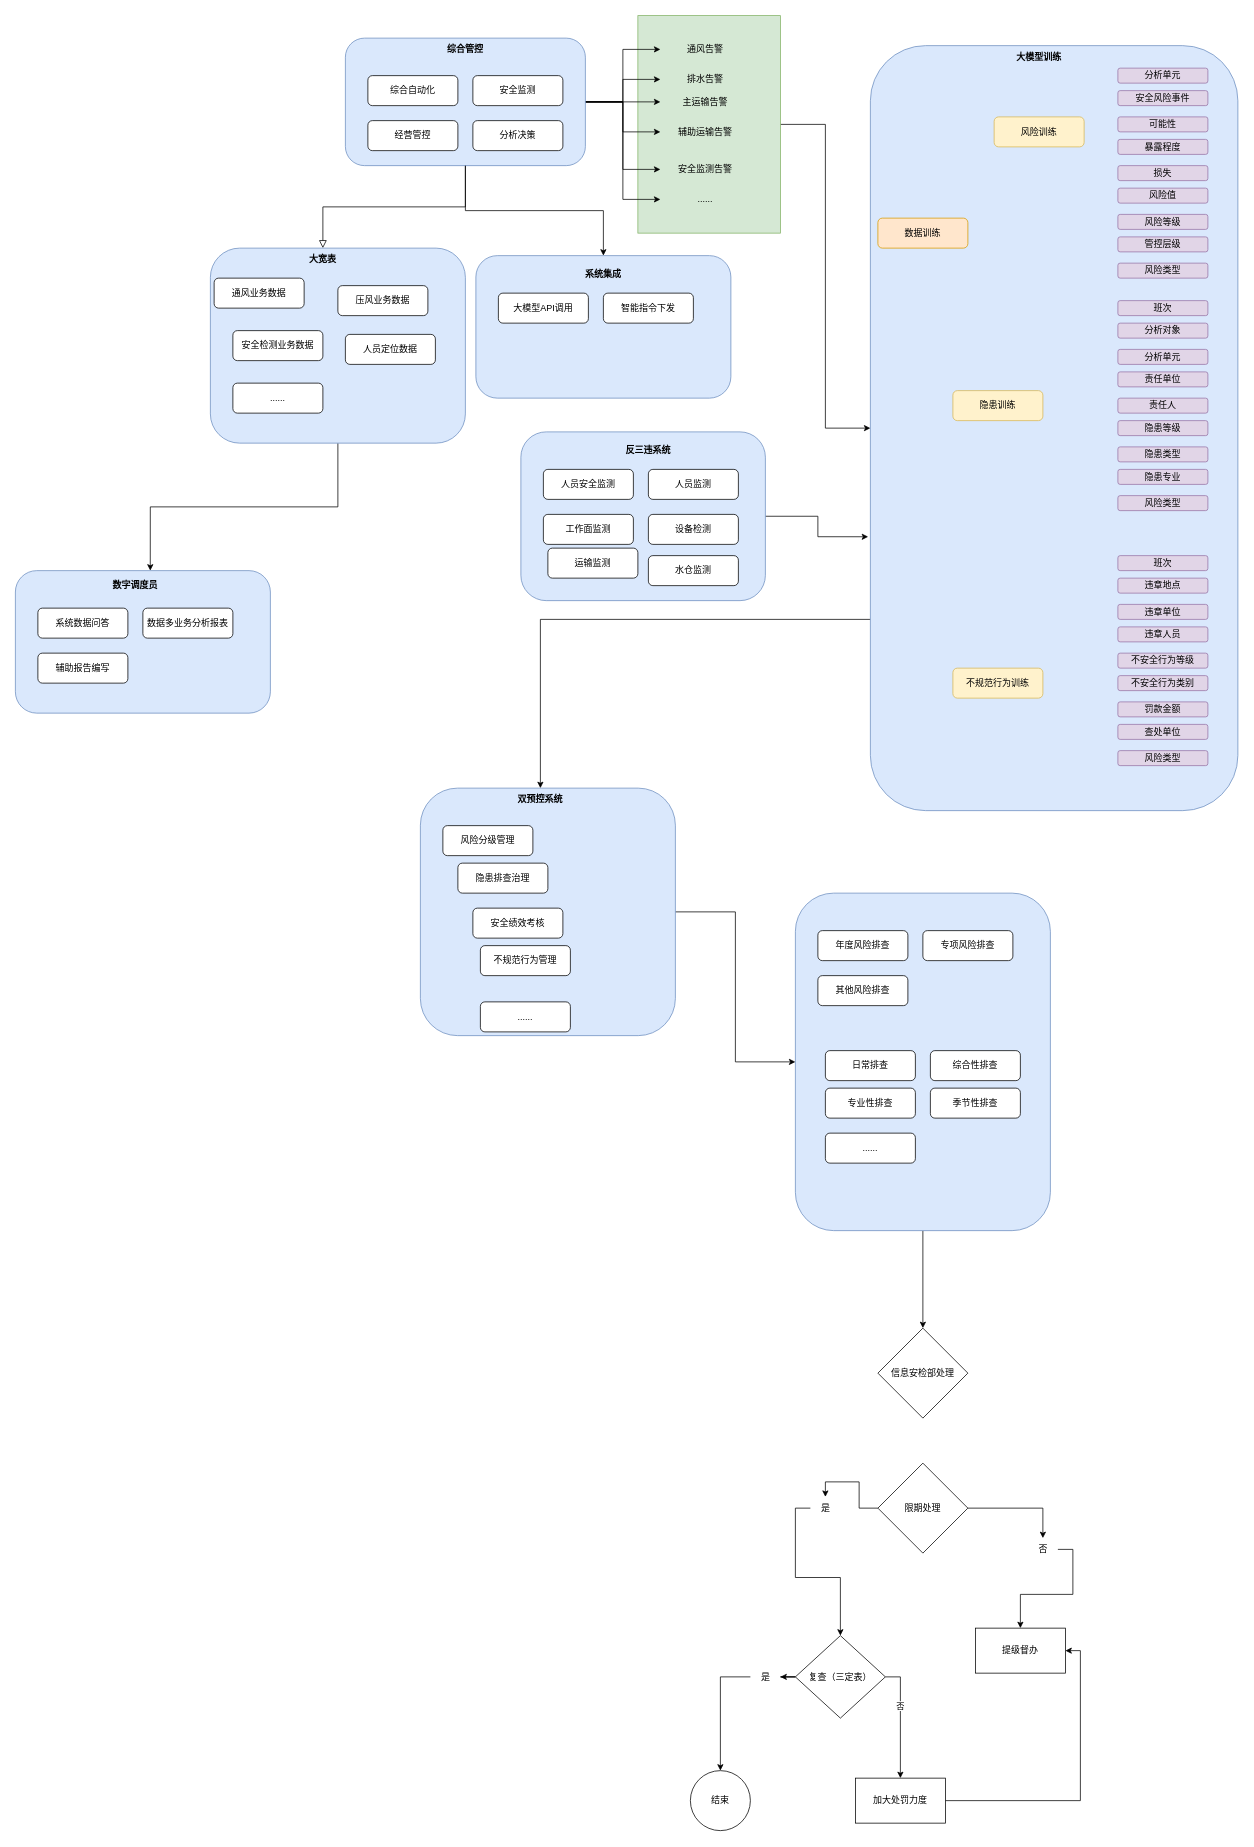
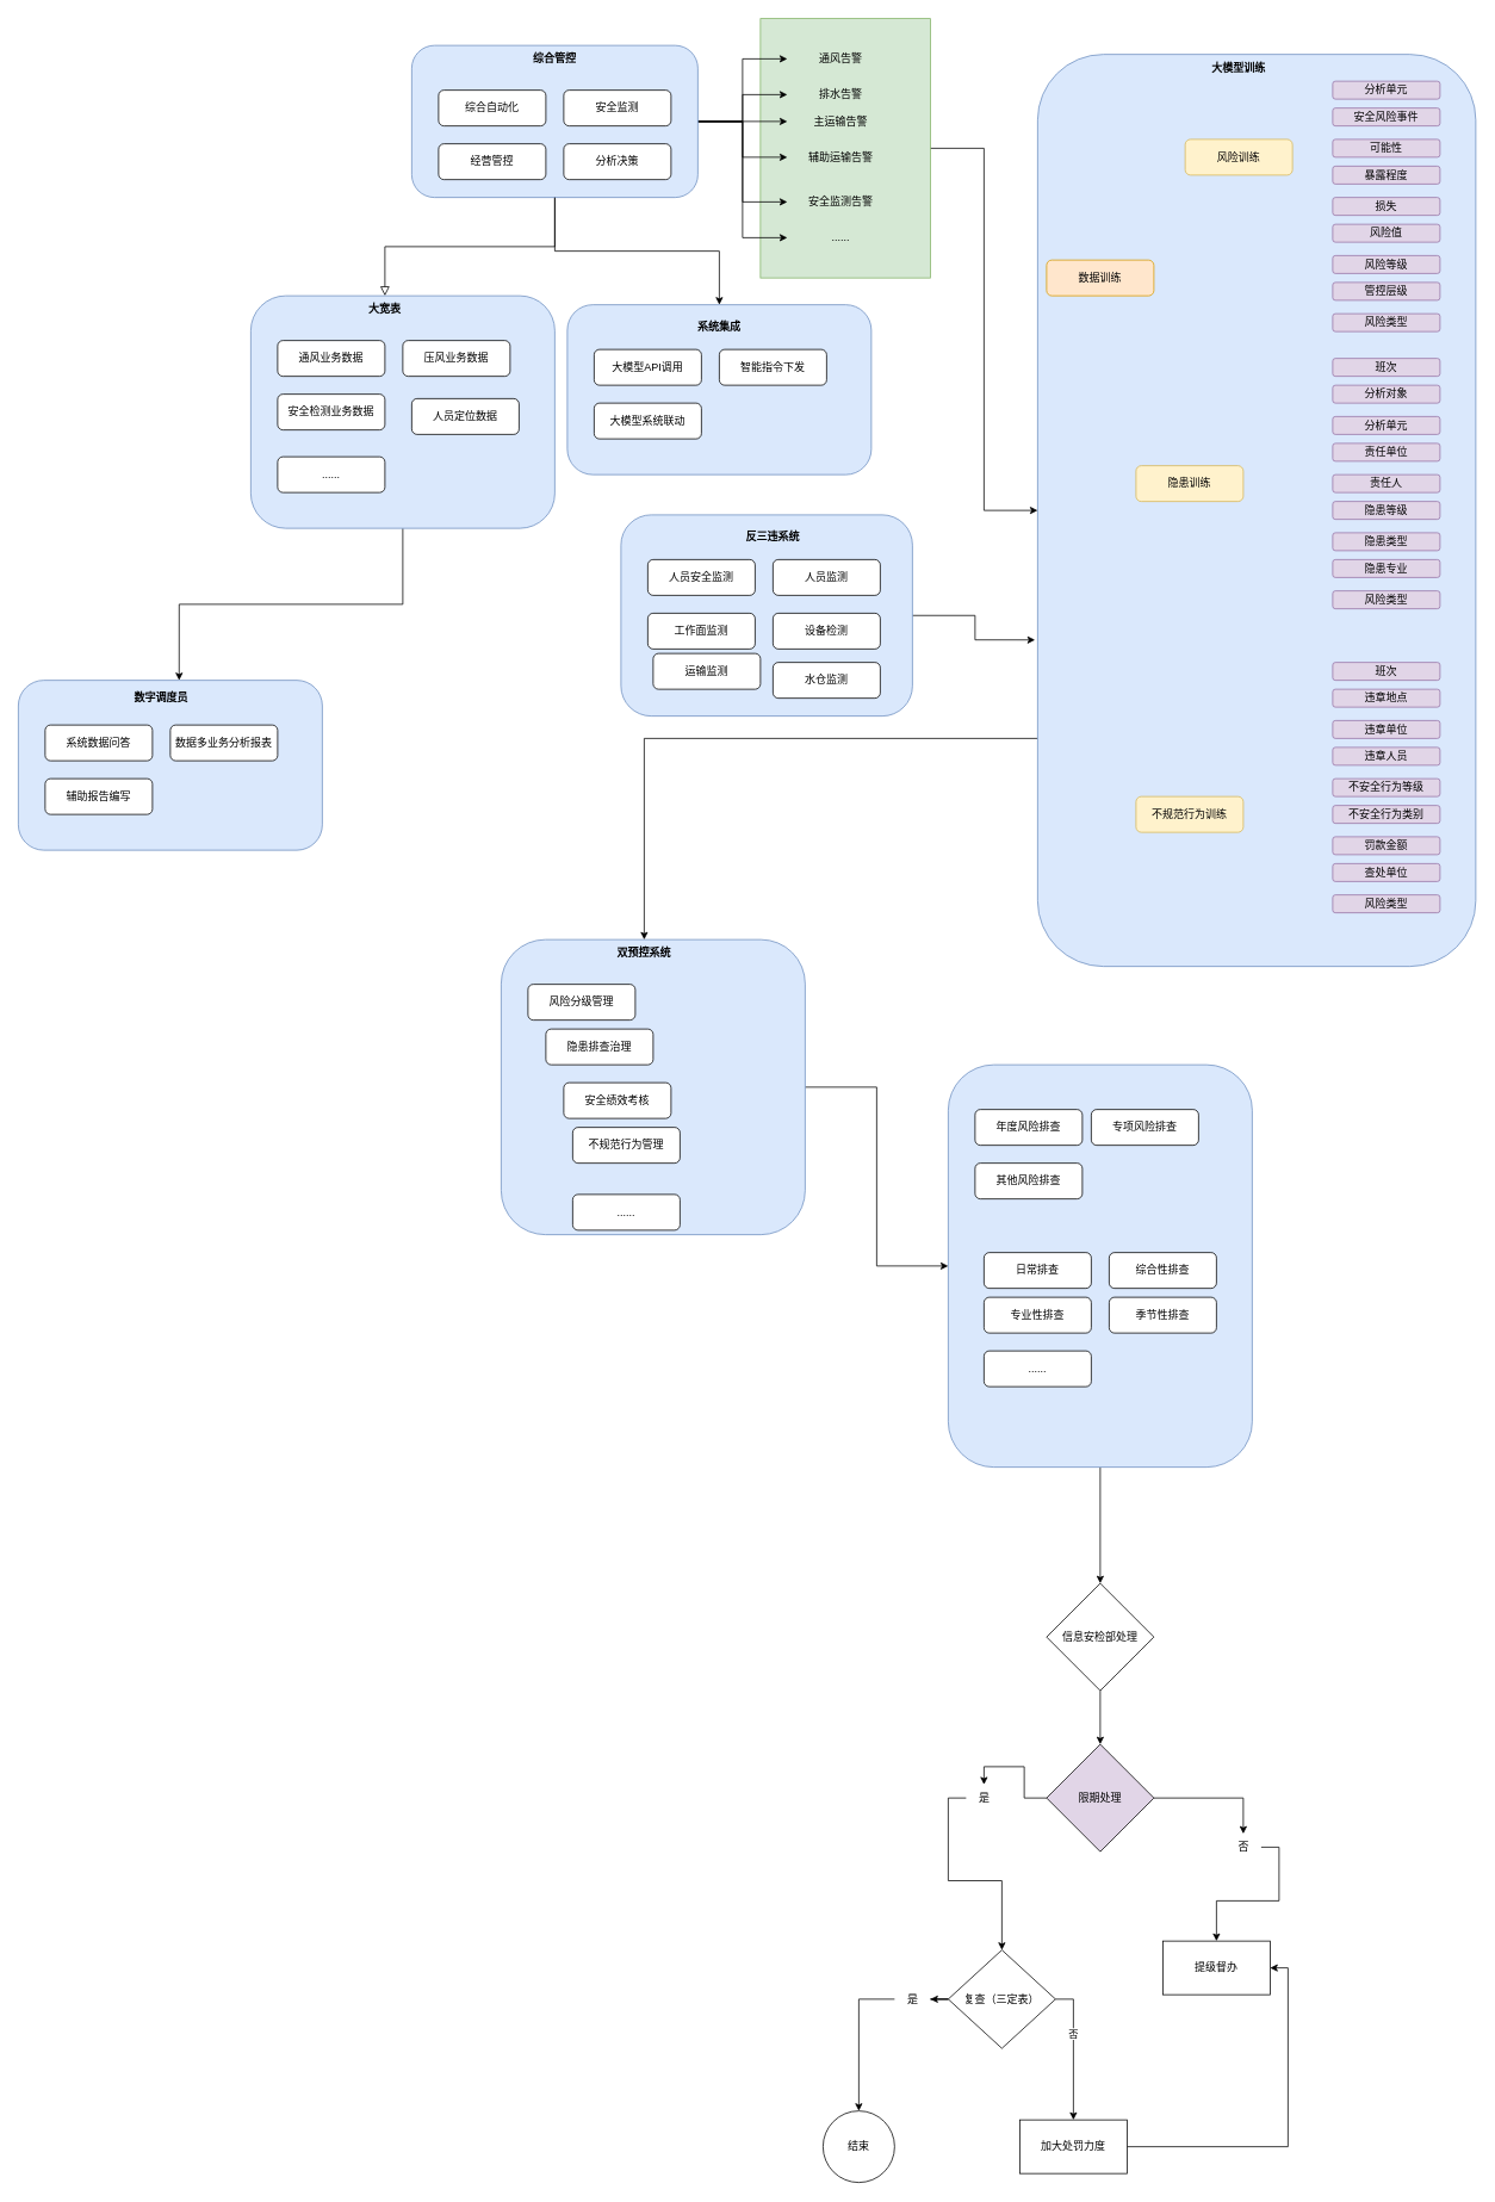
- <mxCell id="97" value="通风业务数据" style="rounded=1;whiteSpace=wrap;html=1;fontSize=12;glass=0;strokeWidth=1;shadow=0;" vertex="1" parent="1"><mxGeometry x="285" y="370" width="120" height="40" as="geometry" /></mxCell>
+ <mxCell id="97" value="通风业务数据" style="rounded=1;whiteSpace=wrap;html=1;fontSize=12;glass=0;strokeWidth=1;shadow=0;" vertex="1" parent="1"><mxGeometry x="310" y="380" width="120" height="40" as="geometry" /></mxCell>
+ <mxCell id="106" value="大模型系统联动" style="rounded=1;whiteSpace=wrap;html=1;fontSize=12;glass=0;strokeWidth=1;shadow=0;" vertex="1" parent="1"><mxGeometry x="664" y="450" width="120" height="40" as="geometry" /></mxCell>
- <mxCell id="69" value="专项风险排查" style="rounded=1;whiteSpace=wrap;html=1;fontSize=12;glass=0;strokeWidth=1;shadow=0;" vertex="1" parent="1"><mxGeometry x="1230" y="1240" width="120" height="40" as="geometry" /></mxCell>
+ <mxCell id="69" value="专项风险排查" style="rounded=1;whiteSpace=wrap;html=1;fontSize=12;glass=0;strokeWidth=1;shadow=0;" vertex="1" parent="1"><mxGeometry x="1220" y="1240" width="120" height="40" as="geometry" /></mxCell>
+ <mxCell id="76" style="edgeStyle=orthogonalEdgeStyle;rounded=0;orthogonalLoop=1;jettySize=auto;html=1;entryX=0.5;entryY=0;entryDx=0;entryDy=0;" edge="1" parent="1" source="77" target="80"><mxGeometry relative="1" as="geometry" /></mxCell>
- <mxCell id="80" value="限期处理" style="rhombus;whiteSpace=wrap;html=1;" vertex="1" parent="1"><mxGeometry x="1170" y="1950" width="120" height="120" as="geometry" /></mxCell>
+ <mxCell id="80" value="限期处理" style="rhombus;whiteSpace=wrap;html=1;fillColor=#e1d5e7;" vertex="1" parent="1"><mxGeometry x="1170" y="1950" width="120" height="120" as="geometry" /></mxCell>
